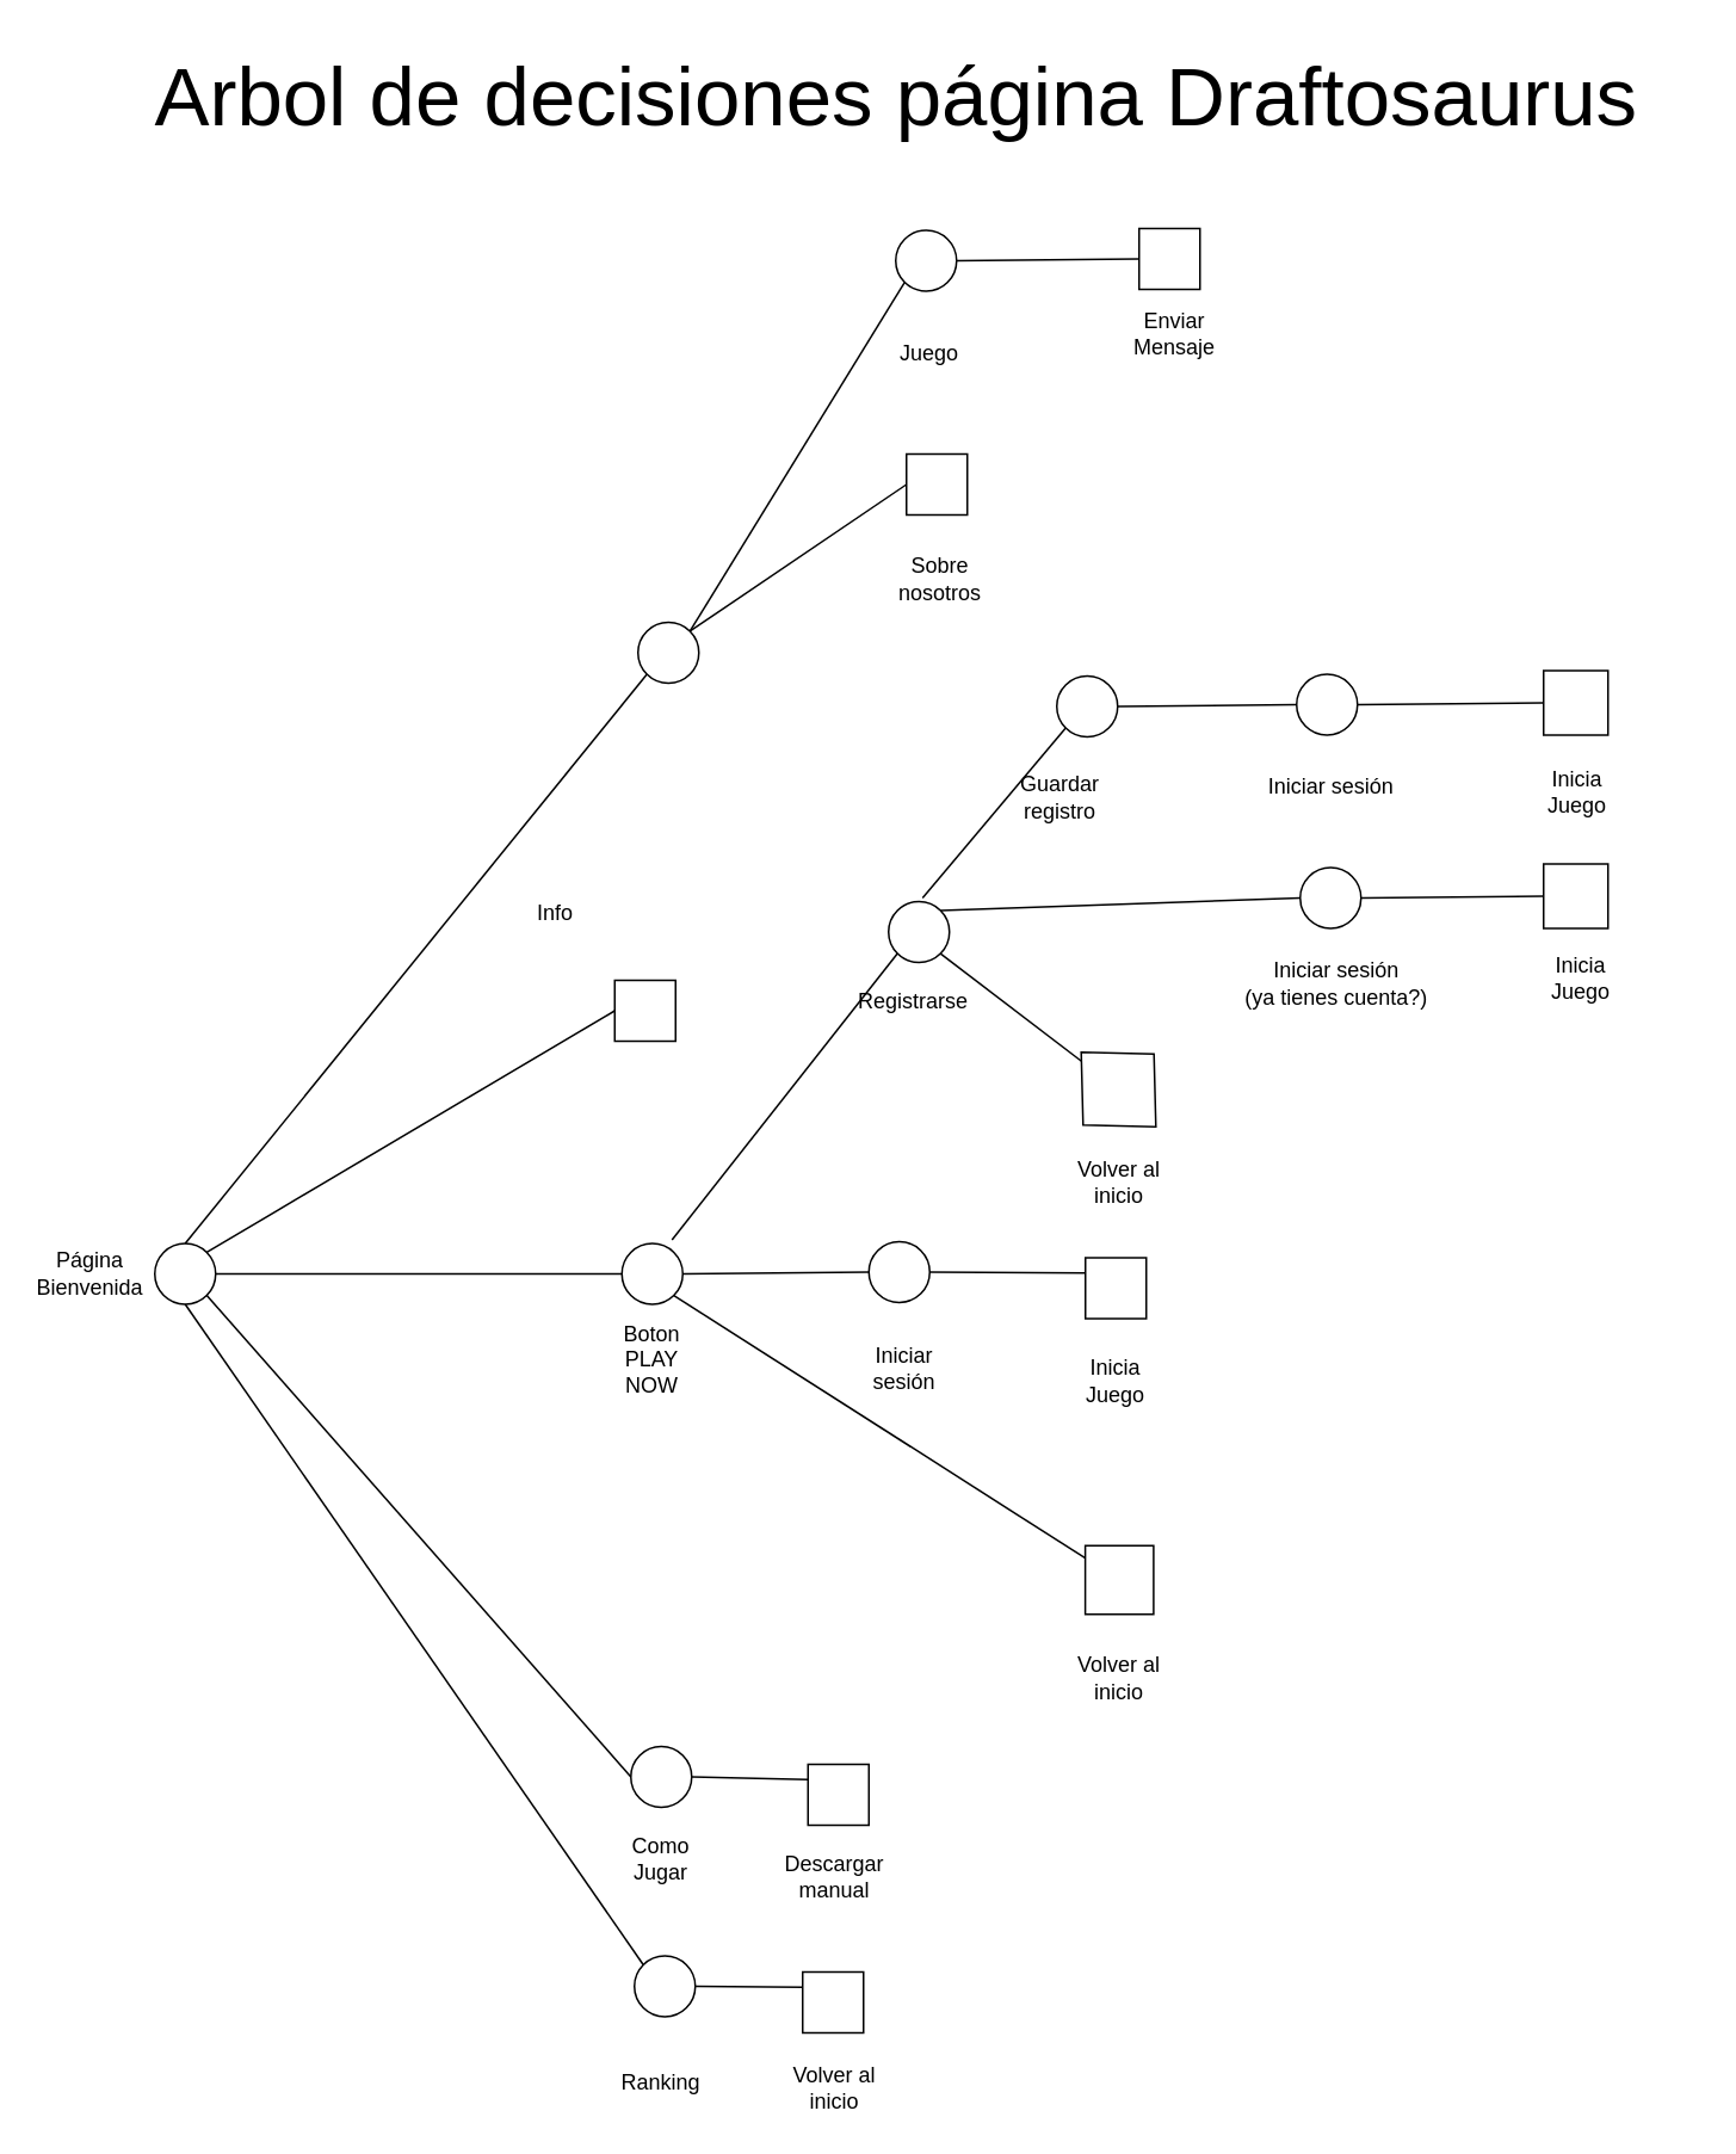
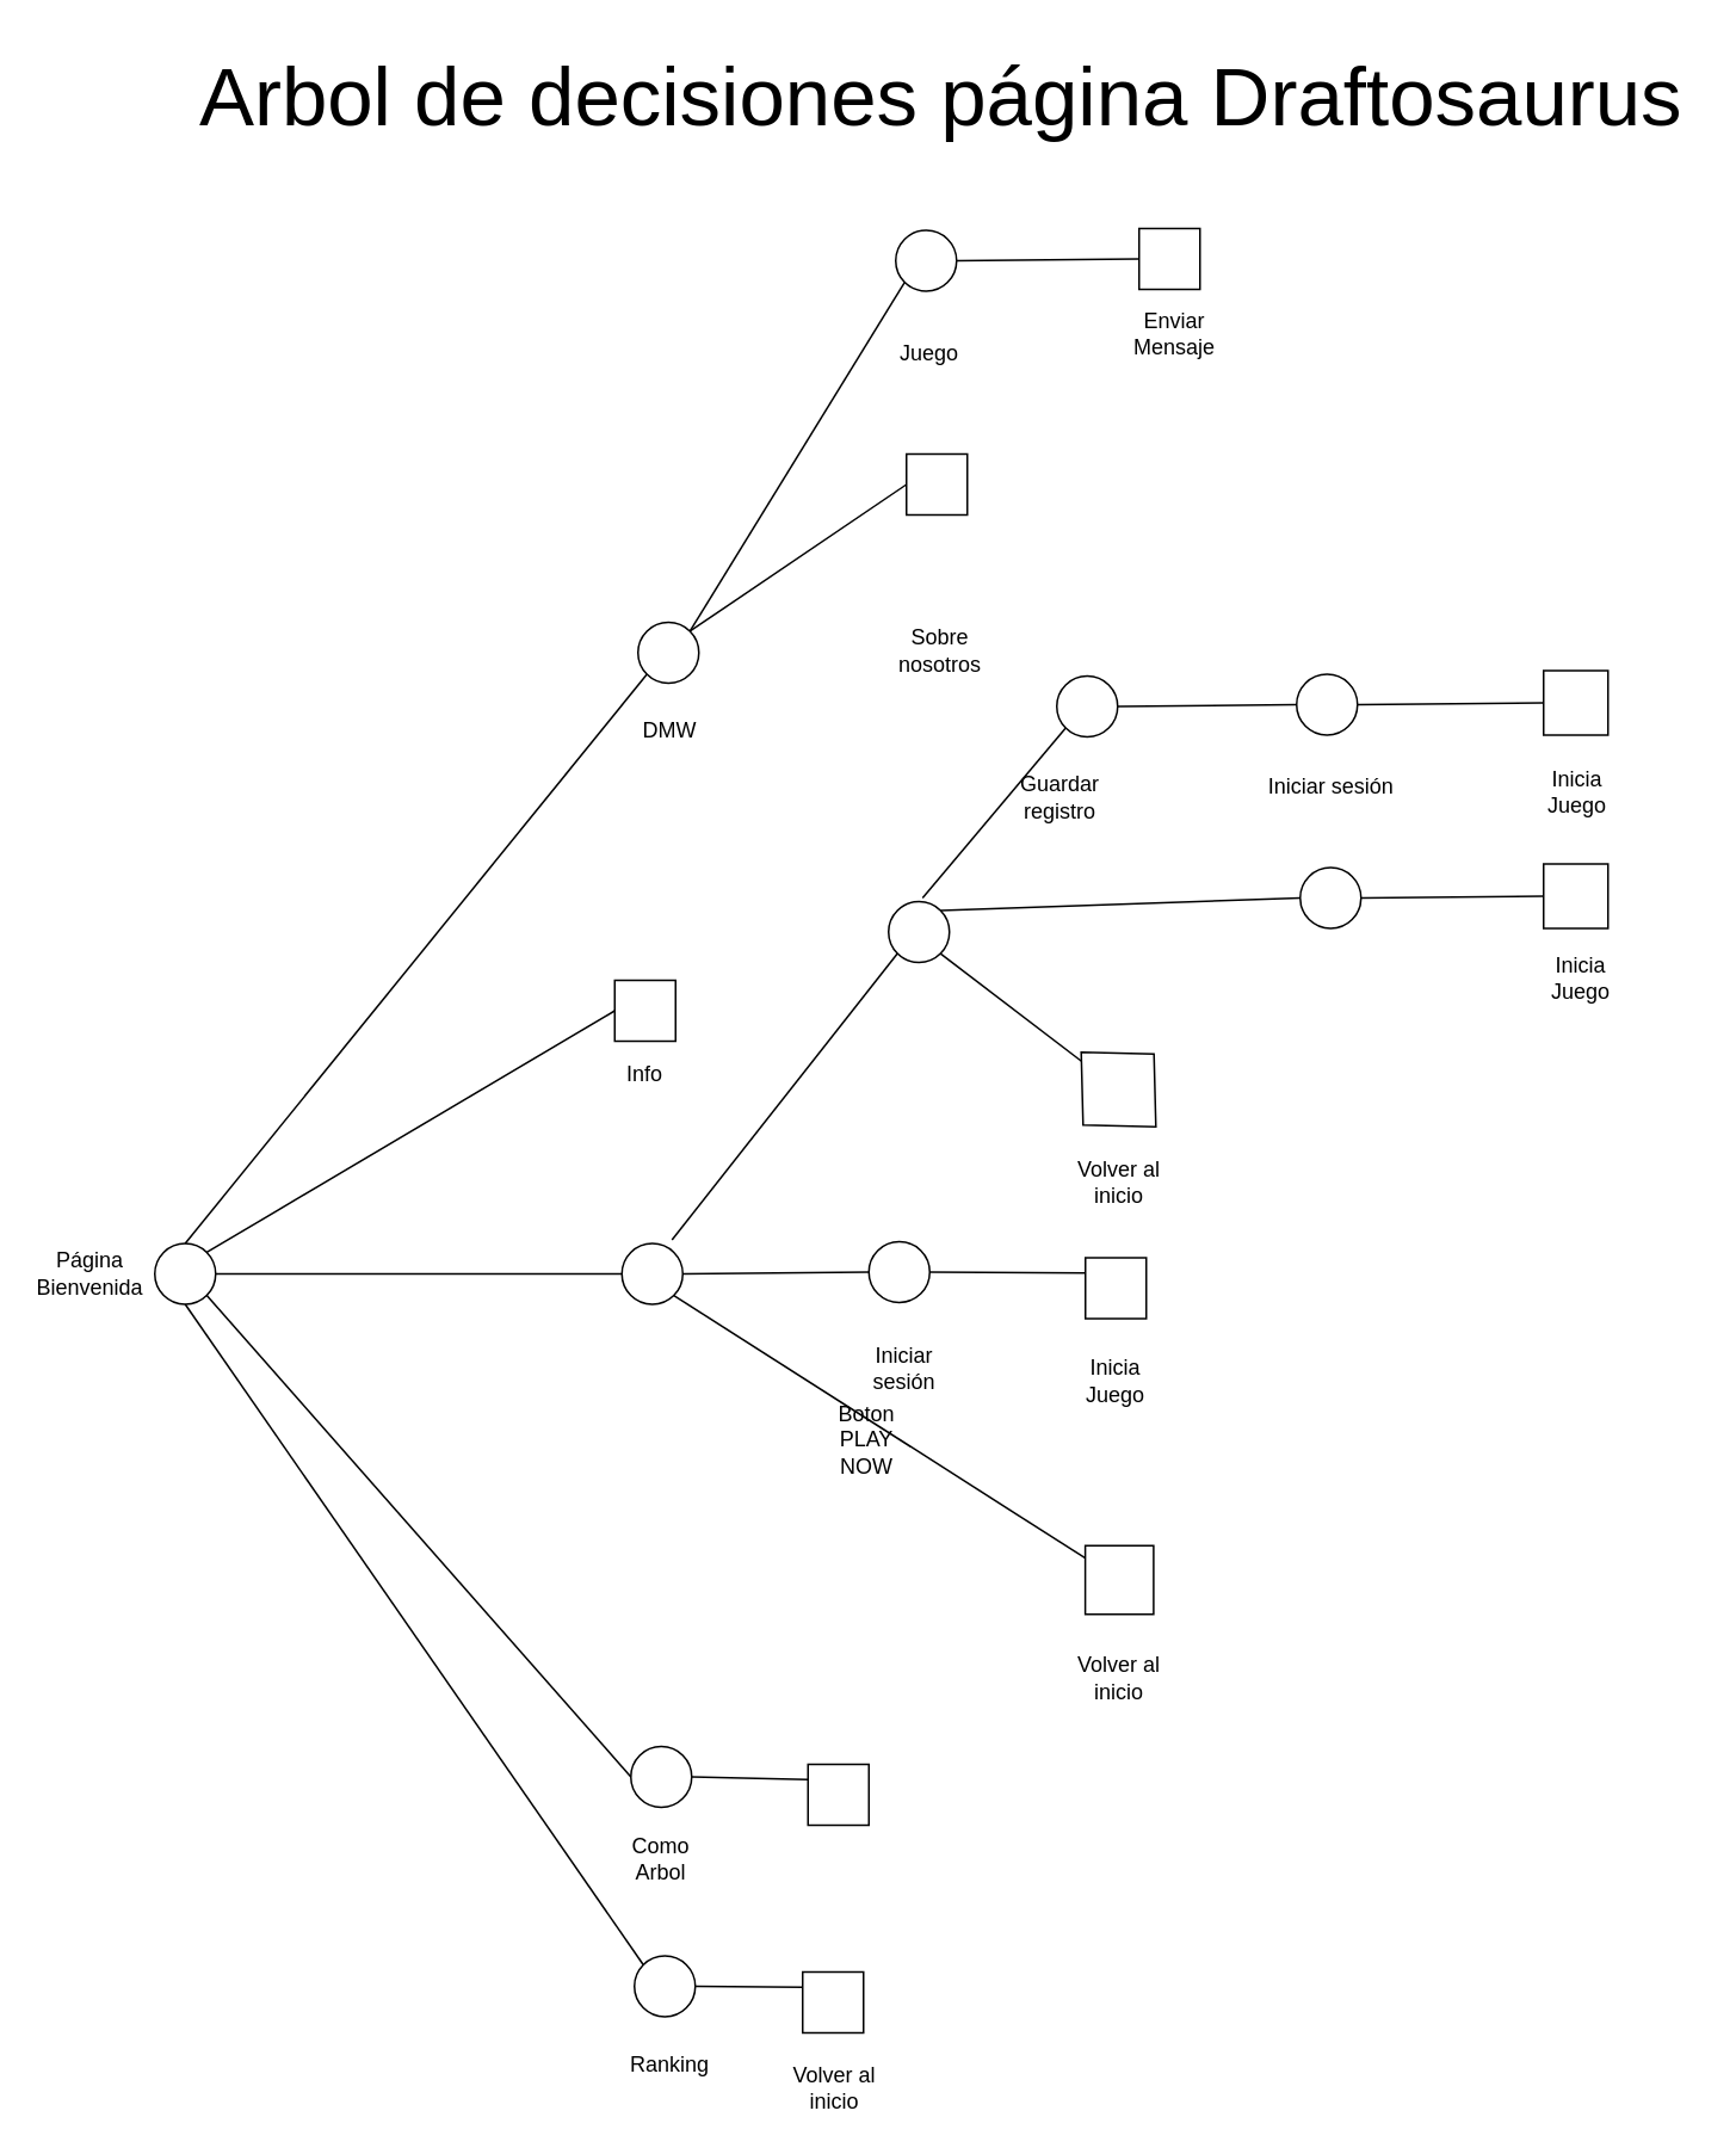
- <mxCell id="67" value="&lt;font style=&quot;font-size: 46px;&quot;&gt;Arbol de decisiones página Draftosaurus&lt;/font&gt;" style="text;html=1;align=center;verticalAlign=middle;resizable=0;points=[];autosize=1;strokeColor=none;fillColor=none;" vertex="1" parent="1"><mxGeometry x="76" y="20" width="847" height="67" as="geometry" /></mxCell>
+ <mxCell id="67" value="&lt;font style=&quot;font-size: 46px;&quot;&gt;Arbol de decisiones página Draftosaurus&lt;/font&gt;" style="text;html=1;align=center;verticalAlign=middle;resizable=0;points=[];autosize=1;strokeColor=none;fillColor=none;" vertex="1" parent="1"><mxGeometry x="101" y="20" width="847" height="67" as="geometry" /></mxCell>
- <mxCell id="52" value="Sobre nosotros" style="text;html=1;align=center;verticalAlign=middle;whiteSpace=wrap;rounded=0;" vertex="1" parent="1"><mxGeometry x="495" y="308" width="60" height="30" as="geometry" /></mxCell>
+ <mxCell id="52" value="Sobre nosotros" style="text;html=1;align=center;verticalAlign=middle;whiteSpace=wrap;rounded=0;" vertex="1" parent="1"><mxGeometry x="495" y="348" width="60" height="30" as="geometry" /></mxCell>
+ <mxCell id="49" value="&lt;div&gt;DMW&lt;/div&gt;" style="text;html=1;align=center;verticalAlign=middle;whiteSpace=wrap;rounded=0;" vertex="1" parent="1"><mxGeometry x="344" y="392" width="60" height="31" as="geometry" /></mxCell>
- <mxCell id="41" value="Info" style="text;html=1;align=center;verticalAlign=middle;whiteSpace=wrap;rounded=0;" vertex="1" parent="1"><mxGeometry x="280" y="495" width="60" height="30" as="geometry" /></mxCell>
+ <mxCell id="41" value="Info" style="text;html=1;align=center;verticalAlign=middle;whiteSpace=wrap;rounded=0;" vertex="1" parent="1"><mxGeometry x="330" y="585" width="60" height="30" as="geometry" /></mxCell>
- <mxCell id="21" value="Iniciar sesión&lt;br&gt;(ya tienes cuenta?)" style="text;html=1;align=center;verticalAlign=middle;whiteSpace=wrap;rounded=0;" vertex="1" parent="1"><mxGeometry x="679" y="534" width="135" height="30" as="geometry" /></mxCell>
- <mxCell id="5" value="Registrarse" style="text;html=1;align=center;verticalAlign=middle;whiteSpace=wrap;rounded=0;" vertex="1" parent="1"><mxGeometry x="480" y="544" width="60" height="30" as="geometry" /></mxCell>
- <mxCell id="3" value="Boton&lt;div&gt;PLAY NOW&lt;/div&gt;" style="text;html=1;align=center;verticalAlign=middle;whiteSpace=wrap;rounded=0;" vertex="1" parent="1"><mxGeometry x="334" y="744" width="60" height="30" as="geometry" /></mxCell>
+ <mxCell id="3" value="Boton&lt;div&gt;PLAY NOW&lt;/div&gt;" style="text;html=1;align=center;verticalAlign=middle;whiteSpace=wrap;rounded=0;" vertex="1" parent="1"><mxGeometry x="454" y="789" width="60" height="30" as="geometry" /></mxCell>
- <mxCell id="44" value="Como Jugar" style="text;html=1;align=center;verticalAlign=middle;whiteSpace=wrap;rounded=0;" vertex="1" parent="1"><mxGeometry x="339" y="1023" width="60" height="30" as="geometry" /></mxCell>
+ <mxCell id="44" value="Como Arbol" style="text;html=1;align=center;verticalAlign=middle;whiteSpace=wrap;rounded=0;" vertex="1" parent="1"><mxGeometry x="339" y="1023" width="60" height="30" as="geometry" /></mxCell>
- <mxCell id="45" value="Descargar manual" style="text;html=1;align=center;verticalAlign=middle;whiteSpace=wrap;rounded=0;" vertex="1" parent="1"><mxGeometry x="436" y="1033" width="60" height="30" as="geometry" /></mxCell>
- <mxCell id="62" value="Ranking" style="text;html=1;align=center;verticalAlign=middle;whiteSpace=wrap;rounded=0;" vertex="1" parent="1"><mxGeometry x="339" y="1148" width="60" height="30" as="geometry" /></mxCell>
+ <mxCell id="62" value="Ranking" style="text;html=1;align=center;verticalAlign=middle;whiteSpace=wrap;rounded=0;" vertex="1" parent="1"><mxGeometry x="344" y="1138" width="60" height="30" as="geometry" /></mxCell>
